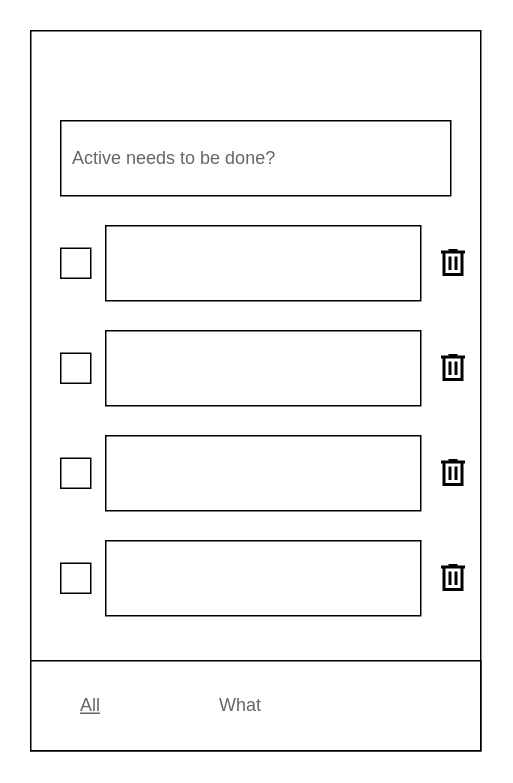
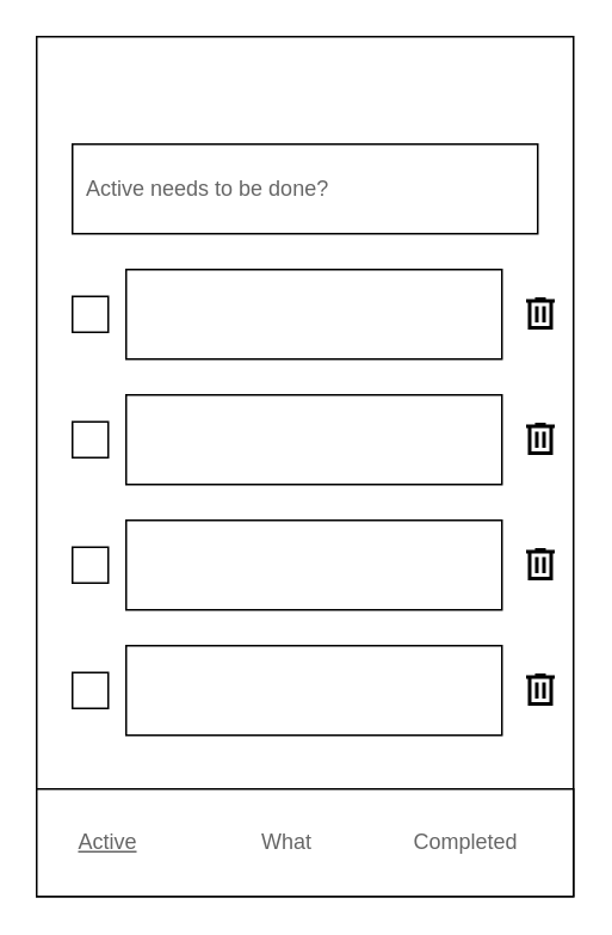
- <mxCell id="17" value="All" style="text;html=1;strokeColor=none;fillColor=none;align=center;verticalAlign=middle;whiteSpace=wrap;rounded=0;fontColor=#666666;fontStyle=4" parent="1" vertex="1"><mxGeometry x="30" y="455" width="60" height="30" as="geometry" /></mxCell>
+ <mxCell id="17" value="Active" style="text;html=1;strokeColor=none;fillColor=none;align=center;verticalAlign=middle;whiteSpace=wrap;rounded=0;fontColor=#666666;fontStyle=4" parent="1" vertex="1"><mxGeometry x="30" y="455" width="60" height="30" as="geometry" /></mxCell>
+ <mxCell id="19" value="Completed" style="text;html=1;strokeColor=none;fillColor=none;align=center;verticalAlign=middle;whiteSpace=wrap;rounded=0;fontColor=#666666;" parent="1" vertex="1"><mxGeometry x="230" y="455" width="60" height="30" as="geometry" /></mxCell>
